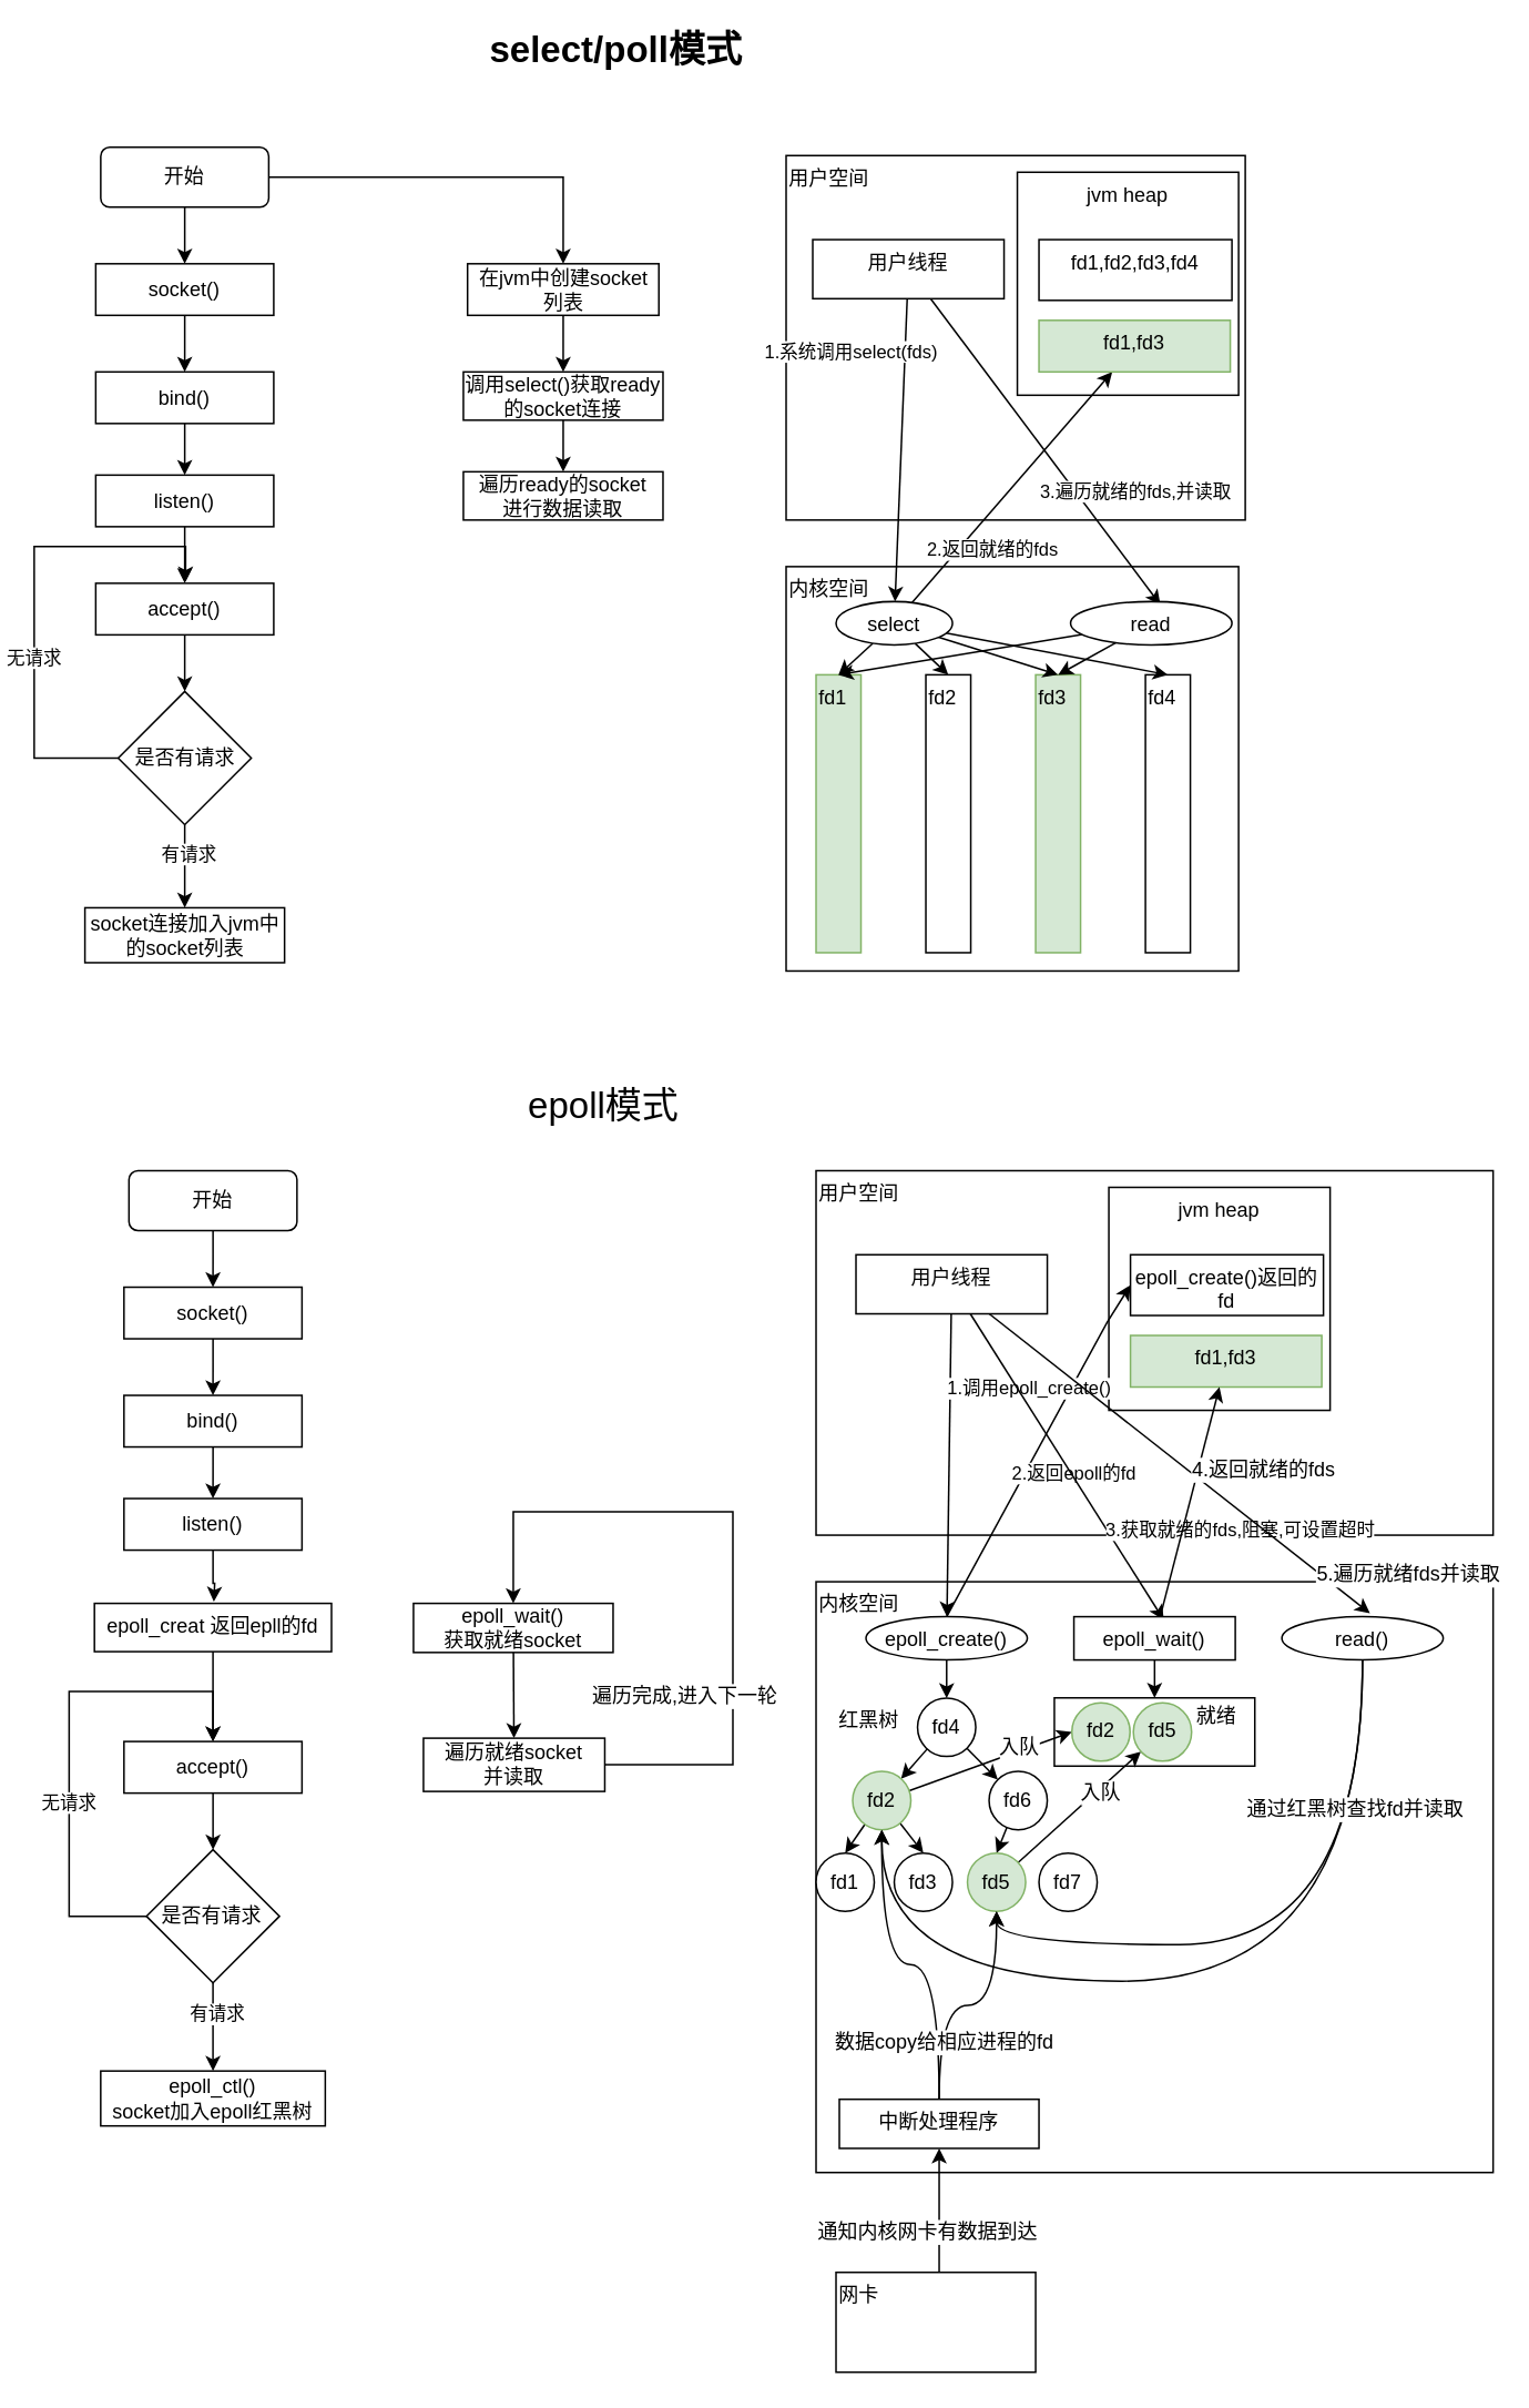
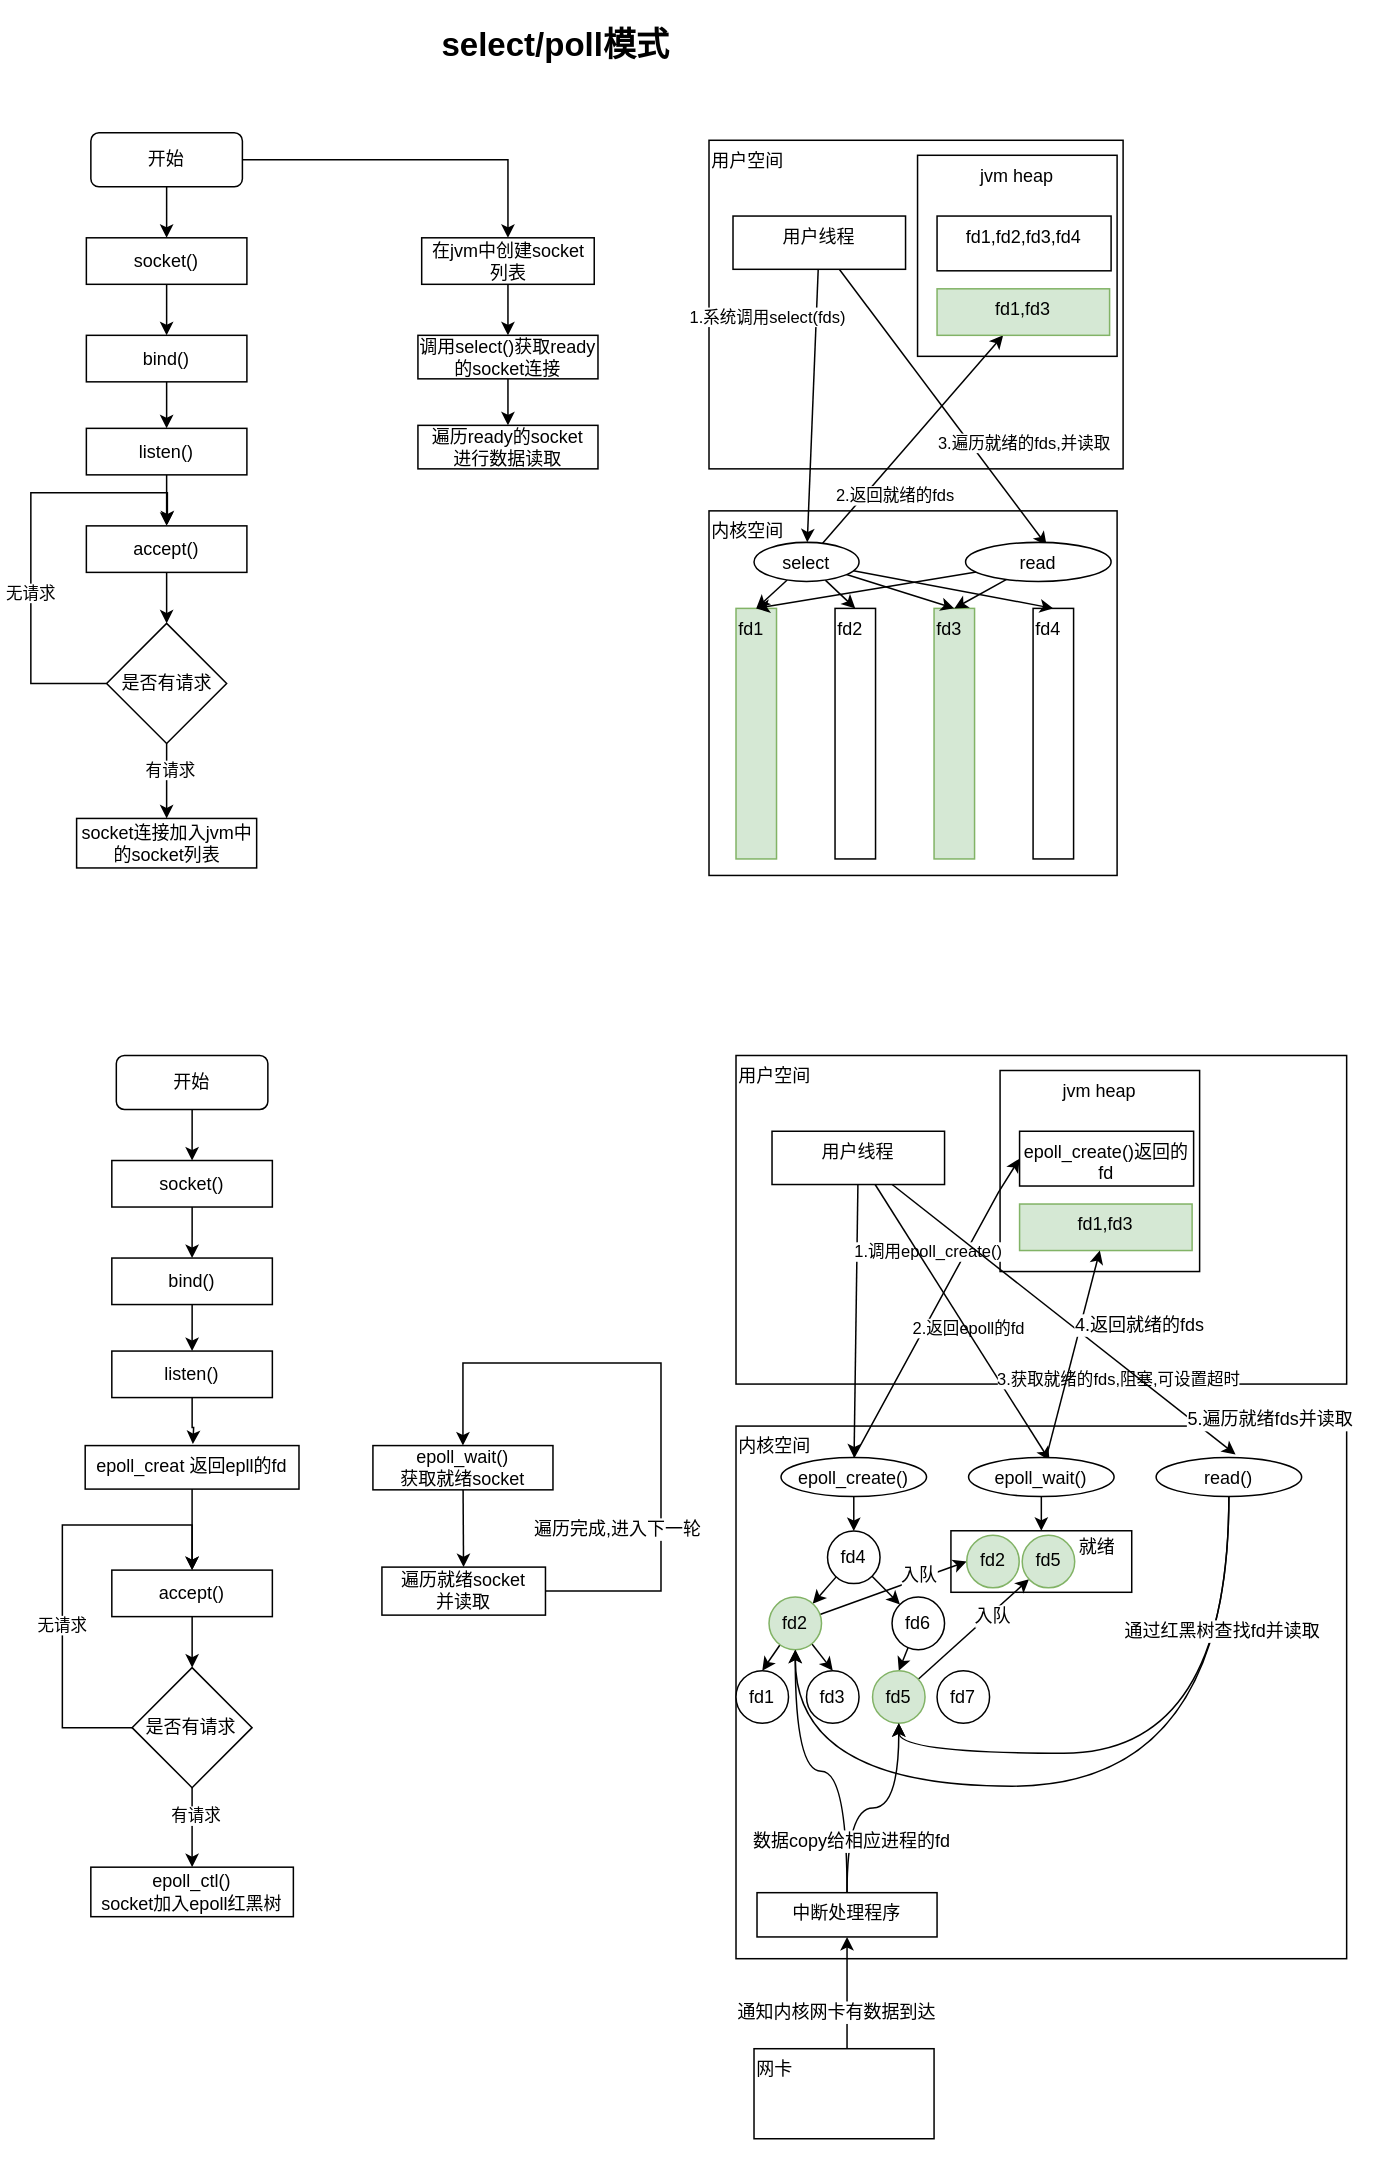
- <mxCell id="54" value="epoll模式" style="text;html=1;strokeColor=none;fillColor=none;align=center;verticalAlign=middle;whiteSpace=wrap;rounded=0;fontSize=22;" vertex="1" parent="1"><mxGeometry x="289" y="655" width="147" height="20" as="geometry" /></mxCell>
- <mxCell id="93" value="epoll_wait()" style="whiteSpace=wrap;html=1;align=center;verticalAlign=top;rounded=0;" vertex="1" parent="1"><mxGeometry x="645" y="971" width="97" height="26" as="geometry" /></mxCell>
+ <mxCell id="93" value="epoll_wait()" style="ellipse;whiteSpace=wrap;html=1;align=center;verticalAlign=top;" vertex="1" parent="1"><mxGeometry x="645" y="971" width="97" height="26" as="geometry" /></mxCell>
- <mxCell id="110" value="红黑树" style="text;html=1;strokeColor=none;fillColor=none;align=center;verticalAlign=middle;whiteSpace=wrap;rounded=0;fontSize=12;" vertex="1" parent="1"><mxGeometry x="502" y="1024" width="40" height="20" as="geometry" /></mxCell>
